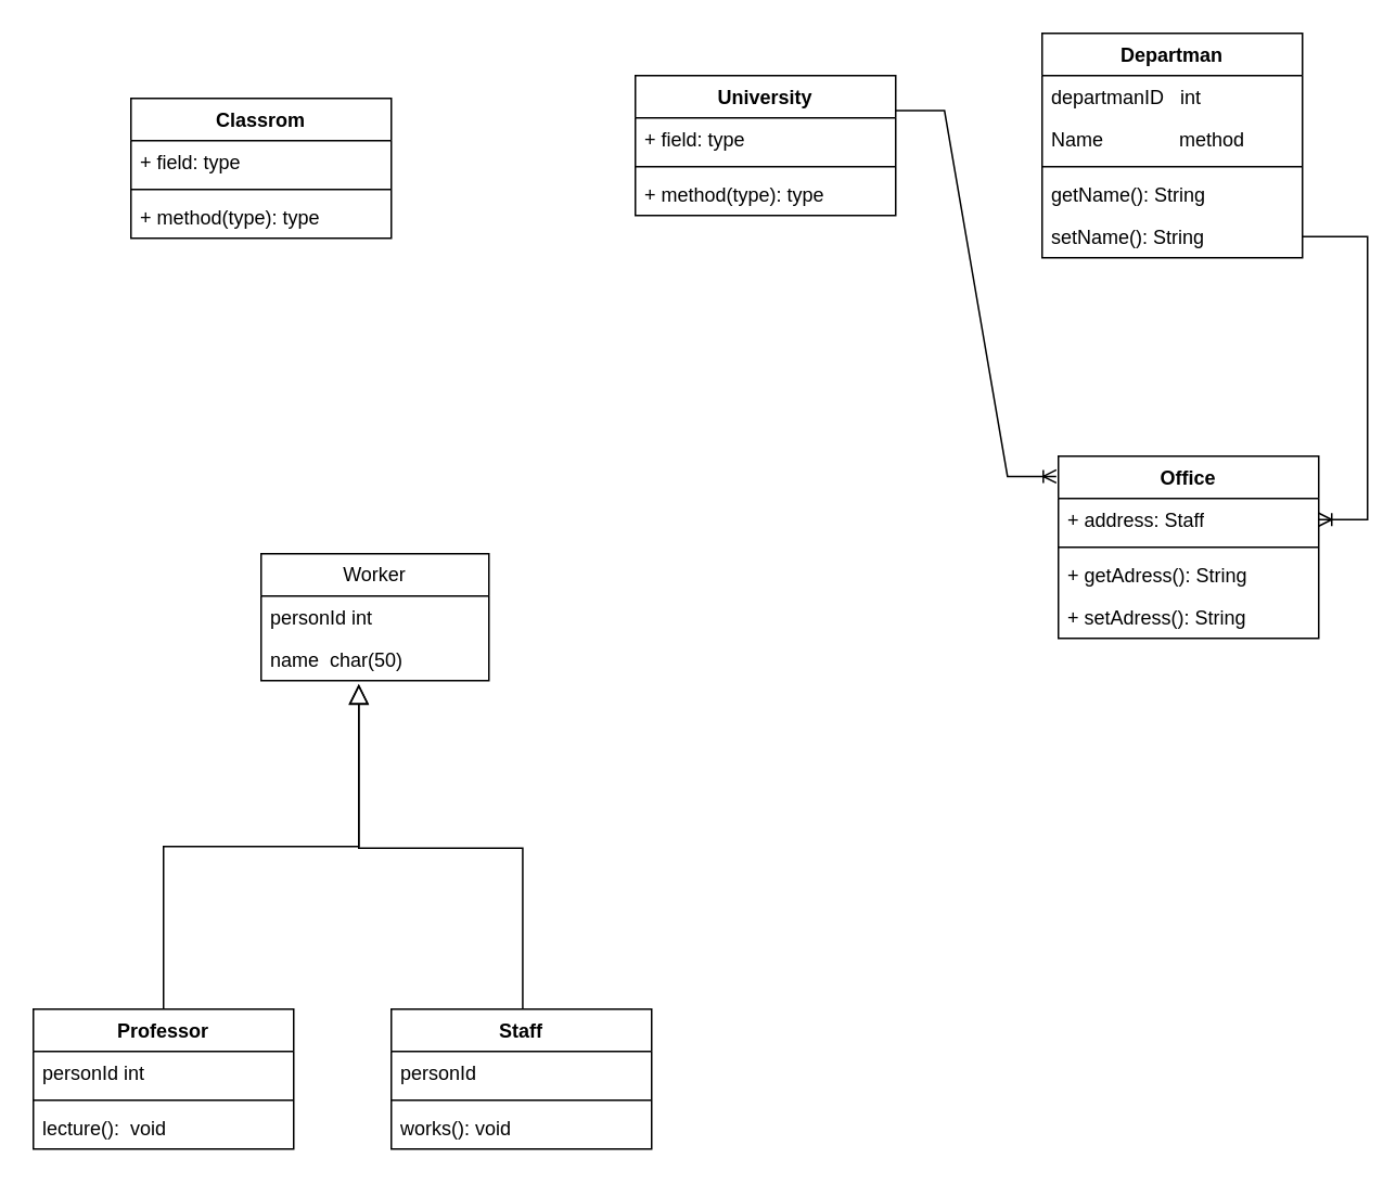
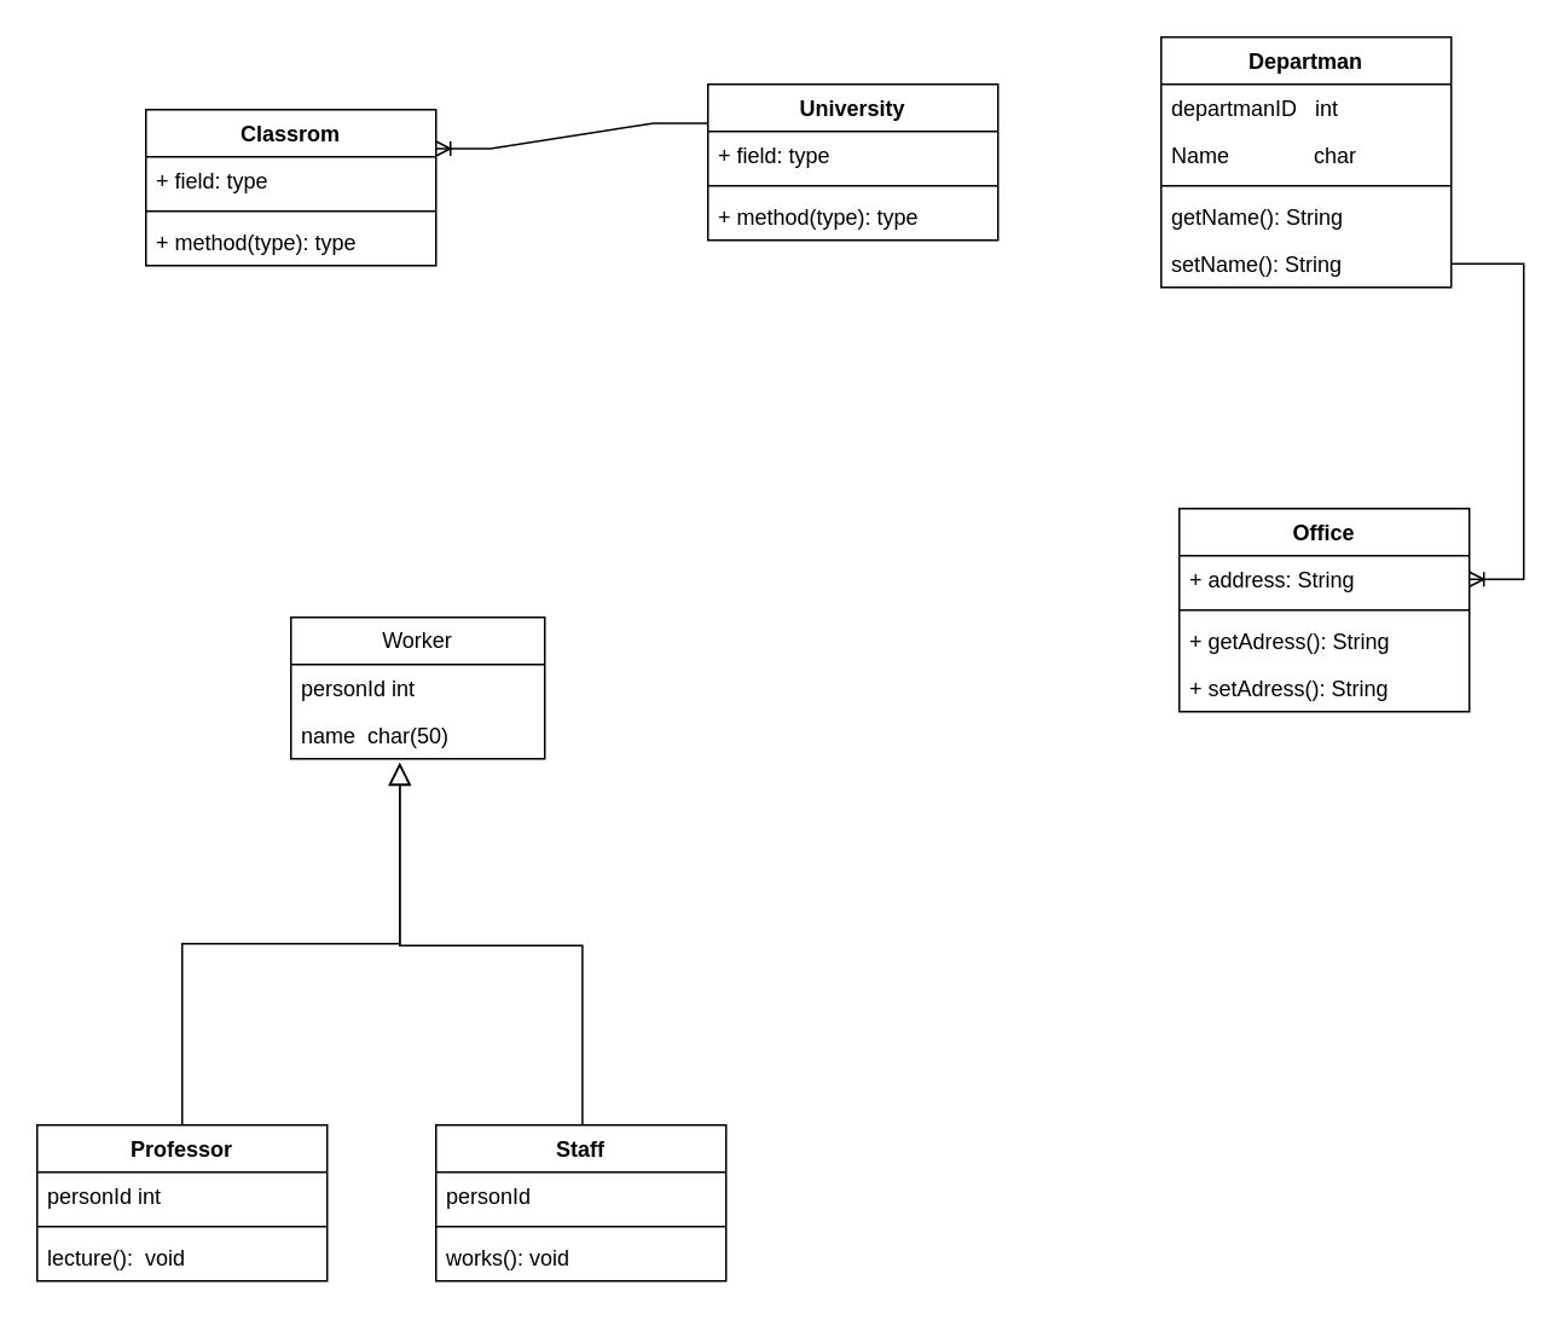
+ <mxCell id="35" value="" style="edgeStyle=entityRelationEdgeStyle;fontSize=12;html=1;endArrow=ERoneToMany;rounded=0;entryX=1;entryY=0.25;entryDx=0;entryDy=0;exitX=0;exitY=0.25;exitDx=0;exitDy=0;" edge="1" parent="1" source="30" target="26"><mxGeometry width="100" height="100" relative="1" as="geometry"><mxPoint x="241" y="100" as="sourcePoint" /><mxPoint x="650" y="310" as="targetPoint" /><Array as="points"><mxPoint x="301" y="68" /><mxPoint x="338" y="118" /><mxPoint x="701" y="228" /><mxPoint x="731" y="268" /><mxPoint x="328" y="118" /><mxPoint x="196" y="319.39" /><mxPoint x="306" y="239.39" /><mxPoint x="356" y="199.39" /></Array></mxGeometry></mxCell>
- <mxCell id="17" value="Name&amp;nbsp; &amp;nbsp; &amp;nbsp; &amp;nbsp; &amp;nbsp; &amp;nbsp; &amp;nbsp; method" style="text;strokeColor=none;fillColor=none;align=left;verticalAlign=top;spacingLeft=4;spacingRight=4;overflow=hidden;rotatable=0;points=[[0,0.5],[1,0.5]];portConstraint=eastwest;whiteSpace=wrap;html=1;" vertex="1" parent="15"><mxGeometry y="52" width="160" height="26" as="geometry" /></mxCell>
+ <mxCell id="17" value="Name&amp;nbsp; &amp;nbsp; &amp;nbsp; &amp;nbsp; &amp;nbsp; &amp;nbsp; &amp;nbsp; char" style="text;strokeColor=none;fillColor=none;align=left;verticalAlign=top;spacingLeft=4;spacingRight=4;overflow=hidden;rotatable=0;points=[[0,0.5],[1,0.5]];portConstraint=eastwest;whiteSpace=wrap;html=1;" vertex="1" parent="15"><mxGeometry y="52" width="160" height="26" as="geometry" /></mxCell>
- <mxCell id="34" value="" style="edgeStyle=entityRelationEdgeStyle;fontSize=12;html=1;endArrow=ERoneToMany;rounded=0;entryX=-0.008;entryY=0.111;entryDx=0;entryDy=0;exitX=1;exitY=0.25;exitDx=0;exitDy=0;entryPerimeter=0;" edge="1" parent="1" source="30" target="21"><mxGeometry width="100" height="100" relative="1" as="geometry"><mxPoint x="310" y="50" as="sourcePoint" /><mxPoint x="817" y="310" as="targetPoint" /><Array as="points"><mxPoint x="340" y="50" /><mxPoint x="377" y="100" /><mxPoint x="740" y="210" /><mxPoint x="770" y="250" /><mxPoint x="367" y="100" /><mxPoint x="235" y="301.39" /><mxPoint x="345" y="221.39" /><mxPoint x="395" y="181.39" /></Array></mxGeometry></mxCell>
- <mxCell id="22" value="+ address: Staff" style="text;strokeColor=none;fillColor=none;align=left;verticalAlign=top;spacingLeft=4;spacingRight=4;overflow=hidden;rotatable=0;points=[[0,0.5],[1,0.5]];portConstraint=eastwest;whiteSpace=wrap;html=1;" vertex="1" parent="21"><mxGeometry y="26" width="160" height="26" as="geometry" /></mxCell>
+ <mxCell id="22" value="+ address: String" style="text;strokeColor=none;fillColor=none;align=left;verticalAlign=top;spacingLeft=4;spacingRight=4;overflow=hidden;rotatable=0;points=[[0,0.5],[1,0.5]];portConstraint=eastwest;whiteSpace=wrap;html=1;" vertex="1" parent="21"><mxGeometry y="26" width="160" height="26" as="geometry" /></mxCell>
